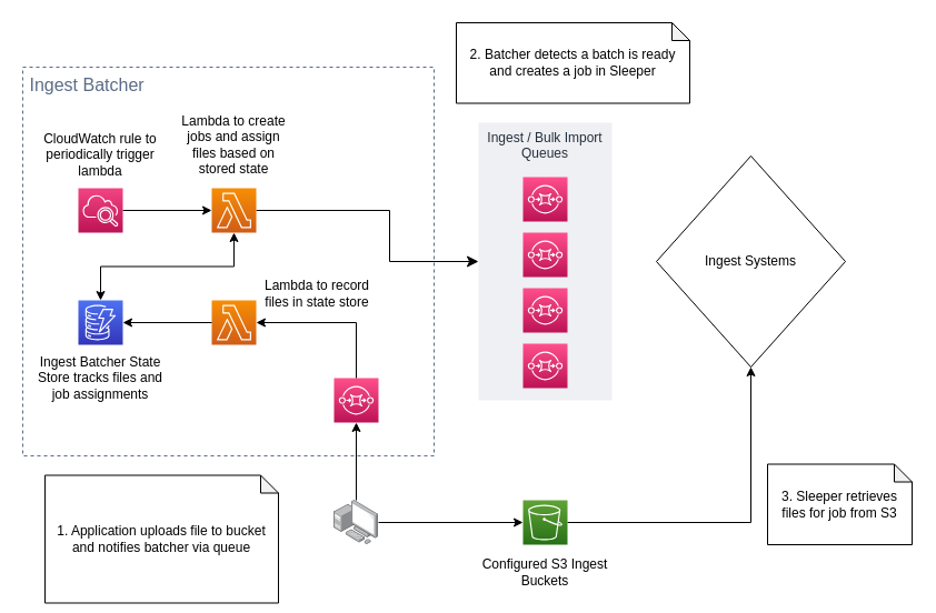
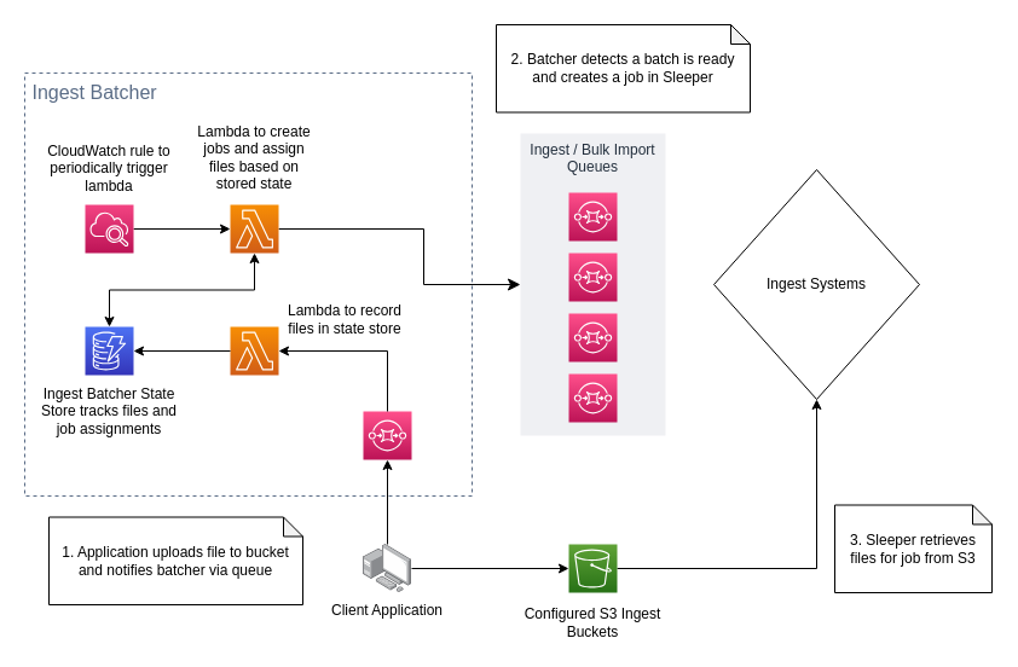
- <mxCell id="30" value="1. Application uploads file to bucket and notifies batcher via queue" style="shape=note;whiteSpace=wrap;html=1;backgroundOutline=1;darkOpacity=0.05;fontSize=12;size=16;" vertex="1" parent="1"><mxGeometry x="40" y="427.5" width="210" height="115" as="geometry" /></mxCell>
+ <mxCell id="30" value="1. Application uploads file to bucket and notifies batcher via queue" style="shape=note;whiteSpace=wrap;html=1;backgroundOutline=1;darkOpacity=0.05;fontSize=12;size=16;" vertex="1" parent="1"><mxGeometry x="40" y="427.5" width="210" height="72.5" as="geometry" /></mxCell>
+ <mxCell id="23" value="Client Application" style="text;html=1;strokeColor=none;fillColor=none;align=center;verticalAlign=middle;whiteSpace=wrap;rounded=0;" parent="1" vertex="1"><mxGeometry x="260" y="490" width="120" height="30" as="geometry" /></mxCell>
